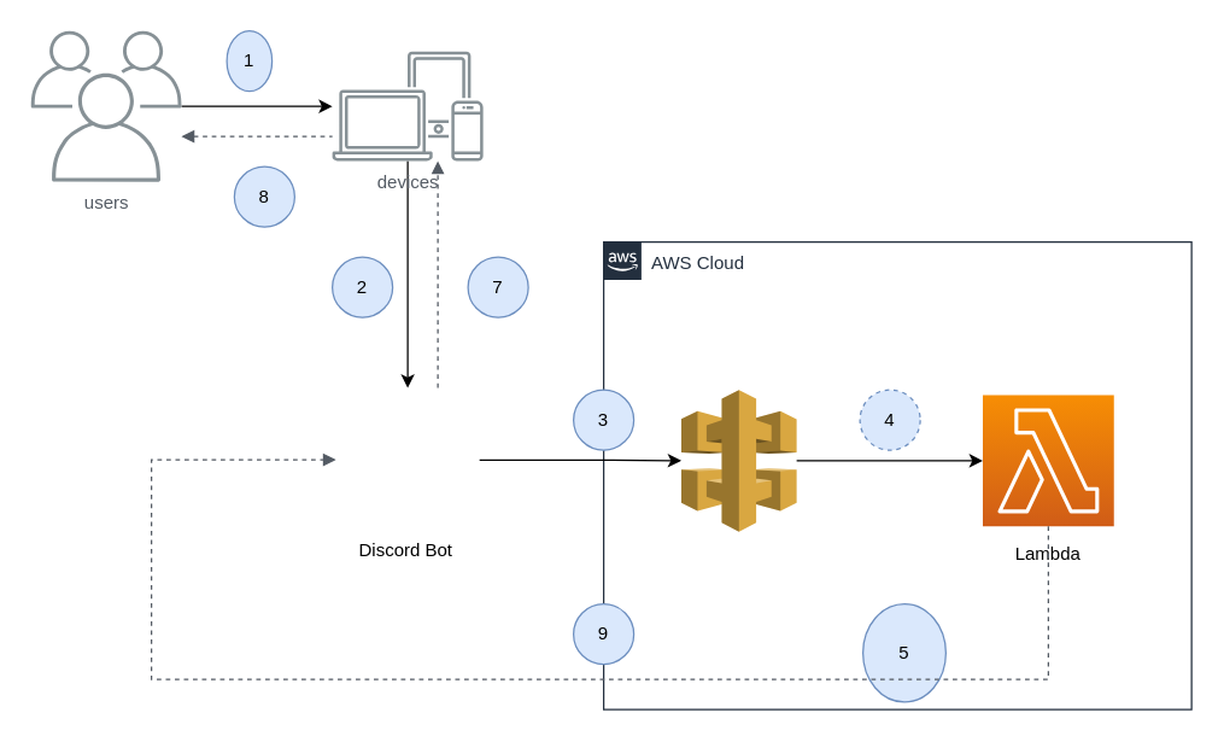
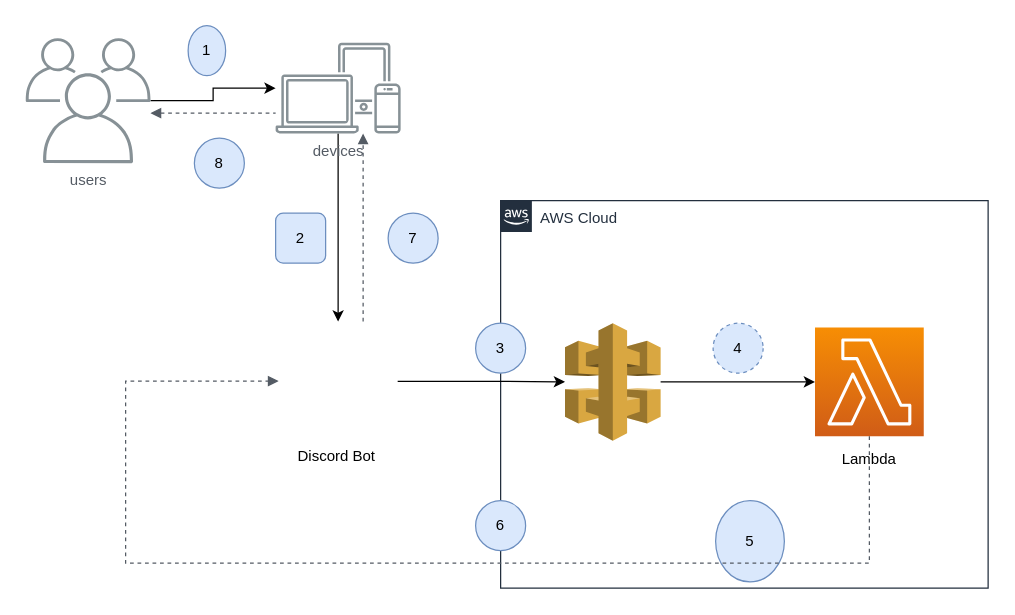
- <mxCell id="3" value="users" style="sketch=0;outlineConnect=0;gradientColor=none;fontColor=#545B64;strokeColor=none;fillColor=#879196;dashed=0;verticalLabelPosition=bottom;verticalAlign=top;align=center;html=1;fontSize=12;fontStyle=0;aspect=fixed;shape=mxgraph.aws4.illustration_users;pointerEvents=1" parent="1" vertex="1"><mxGeometry x="20" y="20" width="100" height="100" as="geometry" /></mxCell>
+ <mxCell id="3" value="users" style="sketch=0;outlineConnect=0;gradientColor=none;fontColor=#545B64;strokeColor=none;fillColor=#879196;dashed=0;verticalLabelPosition=bottom;verticalAlign=top;align=center;html=1;fontSize=12;fontStyle=0;aspect=fixed;shape=mxgraph.aws4.illustration_users;pointerEvents=1" parent="1" vertex="1"><mxGeometry x="20" y="30" width="100" height="100" as="geometry" /></mxCell>
- <mxCell id="18" value="2" style="ellipse;whiteSpace=wrap;html=1;aspect=fixed;fillColor=#dae8fc;strokeColor=#6c8ebf;" parent="1" vertex="1"><mxGeometry x="220" y="170" width="40" height="40" as="geometry" /></mxCell>
+ <mxCell id="18" value="2" style="whiteSpace=wrap;html=1;aspect=fixed;fillColor=#dae8fc;strokeColor=#6c8ebf;rounded=1;" parent="1" vertex="1"><mxGeometry x="220" y="170" width="40" height="40" as="geometry" /></mxCell>
- <mxCell id="24" value="9" style="ellipse;whiteSpace=wrap;html=1;aspect=fixed;fillColor=#dae8fc;strokeColor=#6c8ebf;" vertex="1" parent="1"><mxGeometry x="380" y="400" width="40" height="40" as="geometry" /></mxCell>
+ <mxCell id="24" value="6" style="ellipse;whiteSpace=wrap;html=1;aspect=fixed;fillColor=#dae8fc;strokeColor=#6c8ebf;" vertex="1" parent="1"><mxGeometry x="380" y="400" width="40" height="40" as="geometry" /></mxCell>
